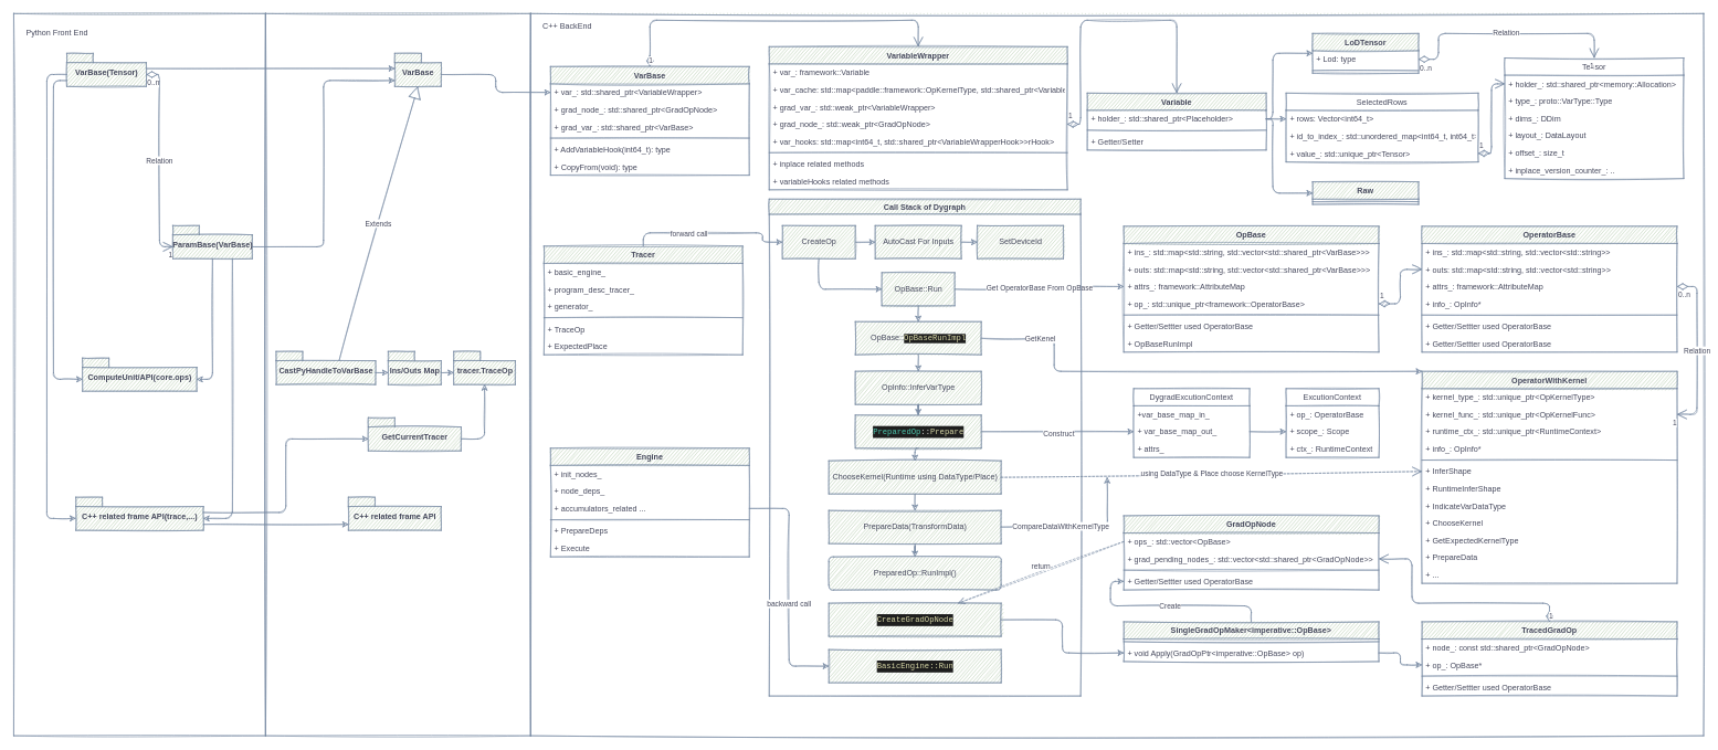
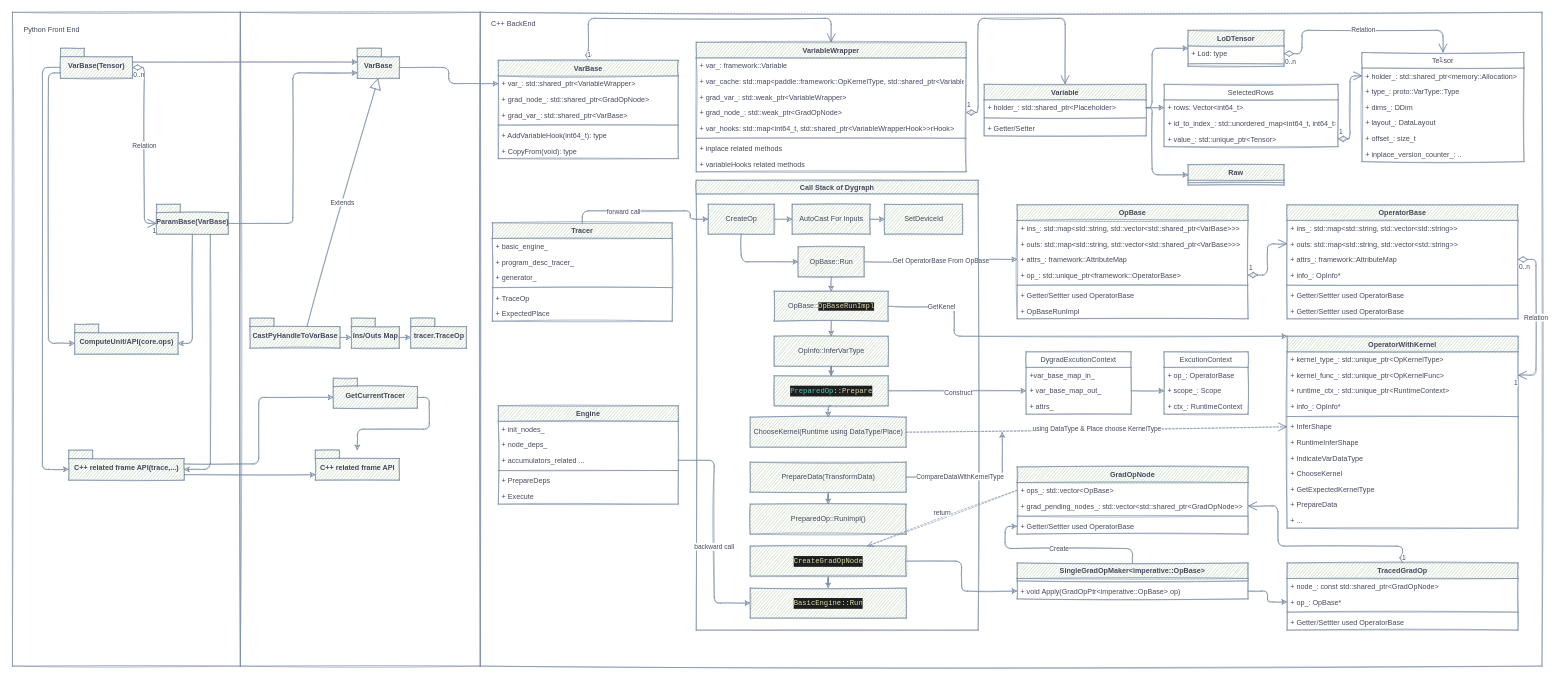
- <mxCell id="24" style="edgeStyle=orthogonalEdgeStyle;orthogonalLoop=1;jettySize=auto;html=1;exitX=0;exitY=0;exitDx=140;exitDy=32;exitPerimeter=0;entryX=0.5;entryY=1;entryDx=0;entryDy=0;entryPerimeter=0;strokeColor=#788AA3;fontColor=#46495D;sketch=1;" edge="1" parent="15" source="25" target="22"><mxGeometry relative="1" as="geometry" /></mxCell>
+ <mxCell id="24" style="edgeStyle=orthogonalEdgeStyle;orthogonalLoop=1;jettySize=auto;html=1;exitX=0;exitY=0;exitDx=140;exitDy=32;exitPerimeter=0;strokeColor=#788AA3;fontColor=#46495D;sketch=1;" edge="1" parent="15" source="25" target="21"><mxGeometry relative="1" as="geometry" /></mxCell>
- <mxCell id="122" style="edgeStyle=orthogonalEdgeStyle;orthogonalLoop=1;jettySize=auto;html=1;exitX=0.5;exitY=1;exitDx=0;exitDy=0;entryX=0.5;entryY=0;entryDx=0;entryDy=0;strokeColor=#788AA3;fontColor=#46495D;sketch=1;" edge="1" parent="29" source="123" target="125"><mxGeometry relative="1" as="geometry" /></mxCell>
- <mxCell id="126" value="PreparedOp::RunImpl()" style="html=1;fillColor=#B2C9AB;strokeColor=#788AA3;fontColor=#46495D;sketch=1;rounded=1;" vertex="1" parent="29"><mxGeometry x="450" y="820" width="260" height="50" as="geometry" /></mxCell>
+ <mxCell id="126" value="PreparedOp::RunImpl()" style="html=1;fillColor=#B2C9AB;strokeColor=#788AA3;fontColor=#46495D;sketch=1;" vertex="1" parent="29"><mxGeometry x="450" y="820" width="260" height="50" as="geometry" /></mxCell>
+ <mxCell id="135" style="edgeStyle=orthogonalEdgeStyle;orthogonalLoop=1;jettySize=auto;html=1;exitX=0.5;exitY=1;exitDx=0;exitDy=0;strokeColor=#788AA3;fontColor=#46495D;sketch=1;" edge="1" parent="29" source="137" target="148"><mxGeometry relative="1" as="geometry" /></mxCell>
